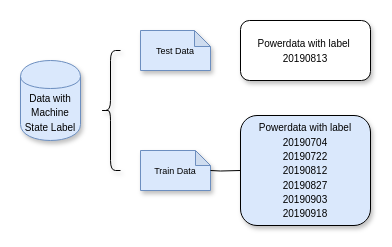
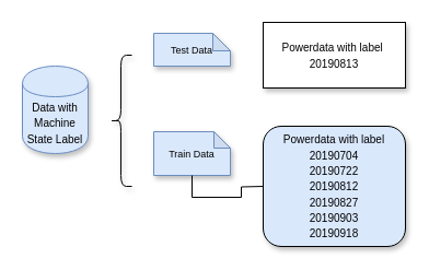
- <mxCell id="2" value="&lt;font style=&quot;font-size: 9px&quot;&gt;Test Data&lt;/font&gt;" style="shape=note;whiteSpace=wrap;html=1;backgroundOutline=1;darkOpacity=0.05;fillColor=#dae8fc;strokeColor=#6c8ebf;shadow=1;size=16;" parent="1" vertex="1"><mxGeometry x="140" y="30" width="70" height="40" as="geometry" /></mxCell>
+ <mxCell id="2" value="&lt;font style=&quot;font-size: 9px&quot;&gt;Test Data&lt;/font&gt;" style="shape=note;whiteSpace=wrap;html=1;backgroundOutline=1;darkOpacity=0.05;fillColor=#dae8fc;strokeColor=#6c8ebf;shadow=1;size=16;" parent="1" vertex="1"><mxGeometry x="140" y="30" width="70" height="30" as="geometry" /></mxCell>
- <mxCell id="7" value="&lt;font style=&quot;font-size: 10px&quot;&gt;&lt;span style=&quot;white-space: normal&quot;&gt;Powerdata with label&amp;nbsp;&lt;/span&gt;&lt;br style=&quot;white-space: normal&quot;&gt;&lt;span style=&quot;white-space: normal&quot;&gt;20190813&lt;/span&gt;&lt;/font&gt;" style="rounded=1;whiteSpace=wrap;html=1;shadow=1;" vertex="1" parent="1"><mxGeometry x="240" y="20" width="130" height="60" as="geometry" /></mxCell>
+ <mxCell id="7" value="&lt;font style=&quot;font-size: 10px&quot;&gt;&lt;span style=&quot;white-space: normal&quot;&gt;Powerdata with label&amp;nbsp;&lt;/span&gt;&lt;br style=&quot;white-space: normal&quot;&gt;&lt;span style=&quot;white-space: normal&quot;&gt;20190813&lt;/span&gt;&lt;/font&gt;" style="whiteSpace=wrap;html=1;shadow=1;rounded=0;" vertex="1" parent="1"><mxGeometry x="240" y="20" width="130" height="60" as="geometry" /></mxCell>
- <mxCell id="3" value="&lt;font style=&quot;font-size: 9px&quot;&gt;Train Data&lt;/font&gt;" style="shape=note;whiteSpace=wrap;html=1;backgroundOutline=1;darkOpacity=0.05;fillColor=#dae8fc;strokeColor=#6c8ebf;shadow=1;size=15;" parent="1" vertex="1"><mxGeometry x="140" y="150" width="70" height="40" as="geometry" /></mxCell>
+ <mxCell id="3" value="&lt;font style=&quot;font-size: 9px&quot;&gt;Train Data&lt;/font&gt;" style="shape=note;whiteSpace=wrap;html=1;backgroundOutline=1;darkOpacity=0.05;fillColor=#dae8fc;strokeColor=#6c8ebf;shadow=1;size=15;" parent="1" vertex="1"><mxGeometry x="140" y="120" width="70" height="40" as="geometry" /></mxCell>
